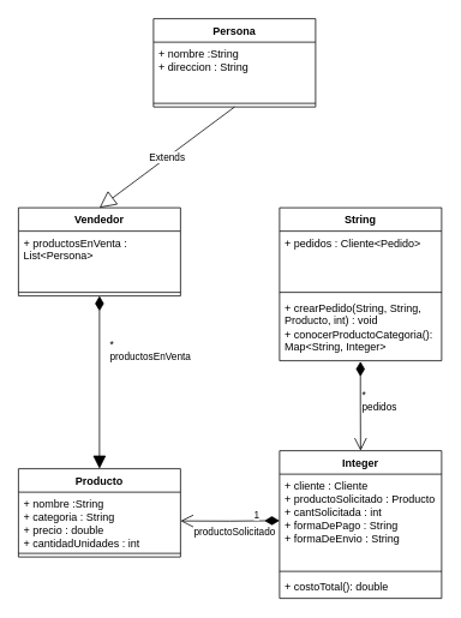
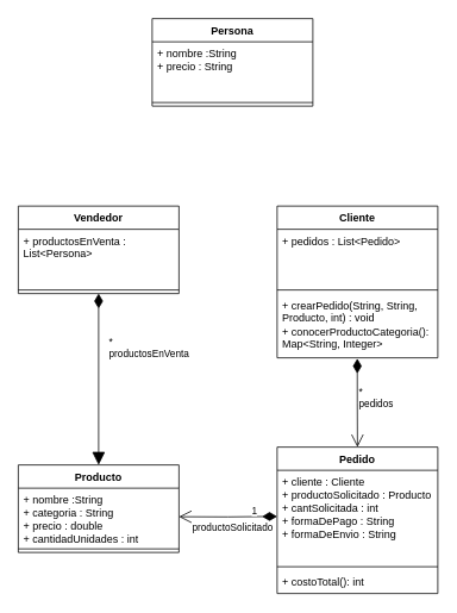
- <mxCell id="9" value="&lt;div&gt;+ nombre :String&lt;/div&gt;&lt;div&gt;+ direccion : String&lt;/div&gt;" style="text;strokeColor=none;fillColor=none;align=left;verticalAlign=top;spacingLeft=4;spacingRight=4;overflow=hidden;rotatable=0;points=[[0,0.5],[1,0.5]];portConstraint=eastwest;whiteSpace=wrap;html=1;" vertex="1" parent="8"><mxGeometry y="26" width="180" height="64" as="geometry" /></mxCell>
+ <mxCell id="9" value="&lt;div&gt;+ nombre :String&lt;/div&gt;&lt;div&gt;+ precio : String&lt;/div&gt;" style="text;strokeColor=none;fillColor=none;align=left;verticalAlign=top;spacingLeft=4;spacingRight=4;overflow=hidden;rotatable=0;points=[[0,0.5],[1,0.5]];portConstraint=eastwest;whiteSpace=wrap;html=1;" vertex="1" parent="8"><mxGeometry y="26" width="180" height="64" as="geometry" /></mxCell>
- <mxCell id="21" value="Extends" style="endArrow=block;endSize=16;endFill=0;html=1;rounded=0;entryX=0.5;entryY=0;entryDx=0;entryDy=0;exitX=0.5;exitY=1;exitDx=0;exitDy=0;" edge="1" parent="1" source="8" target="2"><mxGeometry width="160" relative="1" as="geometry"><mxPoint x="260" y="144" as="sourcePoint" /><mxPoint x="420" y="144" as="targetPoint" /></mxGeometry></mxCell>
- <mxCell id="11" value="String" style="swimlane;fontStyle=1;align=center;verticalAlign=top;childLayout=stackLayout;horizontal=1;startSize=26;horizontalStack=0;resizeParent=1;resizeParentMax=0;resizeLast=0;collapsible=1;marginBottom=0;whiteSpace=wrap;html=1;" vertex="1" parent="1"><mxGeometry x="310" y="230" width="180" height="170" as="geometry" /></mxCell>
+ <mxCell id="11" value="Cliente" style="swimlane;fontStyle=1;align=center;verticalAlign=top;childLayout=stackLayout;horizontal=1;startSize=26;horizontalStack=0;resizeParent=1;resizeParentMax=0;resizeLast=0;collapsible=1;marginBottom=0;whiteSpace=wrap;html=1;" vertex="1" parent="1"><mxGeometry x="310" y="230" width="180" height="170" as="geometry" /></mxCell>
- <mxCell id="12" value="&lt;div&gt;+ pedidos : Cliente&amp;lt;Pedido&amp;gt;&lt;br&gt;&lt;/div&gt;" style="text;strokeColor=none;fillColor=none;align=left;verticalAlign=top;spacingLeft=4;spacingRight=4;overflow=hidden;rotatable=0;points=[[0,0.5],[1,0.5]];portConstraint=eastwest;whiteSpace=wrap;html=1;" vertex="1" parent="11"><mxGeometry y="26" width="180" height="64" as="geometry" /></mxCell>
+ <mxCell id="12" value="&lt;div&gt;+ pedidos : List&amp;lt;Pedido&amp;gt;&lt;br&gt;&lt;/div&gt;" style="text;strokeColor=none;fillColor=none;align=left;verticalAlign=top;spacingLeft=4;spacingRight=4;overflow=hidden;rotatable=0;points=[[0,0.5],[1,0.5]];portConstraint=eastwest;whiteSpace=wrap;html=1;" vertex="1" parent="11"><mxGeometry y="26" width="180" height="64" as="geometry" /></mxCell>
- <mxCell id="15" value="Integer" style="swimlane;fontStyle=1;align=center;verticalAlign=top;childLayout=stackLayout;horizontal=1;startSize=26;horizontalStack=0;resizeParent=1;resizeParentMax=0;resizeLast=0;collapsible=1;marginBottom=0;whiteSpace=wrap;html=1;" vertex="1" parent="1"><mxGeometry x="310" y="500" width="180" height="164" as="geometry" /></mxCell>
+ <mxCell id="15" value="Pedido" style="swimlane;fontStyle=1;align=center;verticalAlign=top;childLayout=stackLayout;horizontal=1;startSize=26;horizontalStack=0;resizeParent=1;resizeParentMax=0;resizeLast=0;collapsible=1;marginBottom=0;whiteSpace=wrap;html=1;" vertex="1" parent="1"><mxGeometry x="310" y="500" width="180" height="164" as="geometry" /></mxCell>
- <mxCell id="20" value="+ costoTotal(): double" style="text;strokeColor=none;fillColor=none;align=left;verticalAlign=top;spacingLeft=4;spacingRight=4;overflow=hidden;rotatable=0;points=[[0,0.5],[1,0.5]];portConstraint=eastwest;whiteSpace=wrap;html=1;" vertex="1" parent="15"><mxGeometry y="138" width="180" height="26" as="geometry" /></mxCell>
+ <mxCell id="20" value="+ costoTotal(): int" style="text;strokeColor=none;fillColor=none;align=left;verticalAlign=top;spacingLeft=4;spacingRight=4;overflow=hidden;rotatable=0;points=[[0,0.5],[1,0.5]];portConstraint=eastwest;whiteSpace=wrap;html=1;" vertex="1" parent="15"><mxGeometry y="138" width="180" height="26" as="geometry" /></mxCell>
